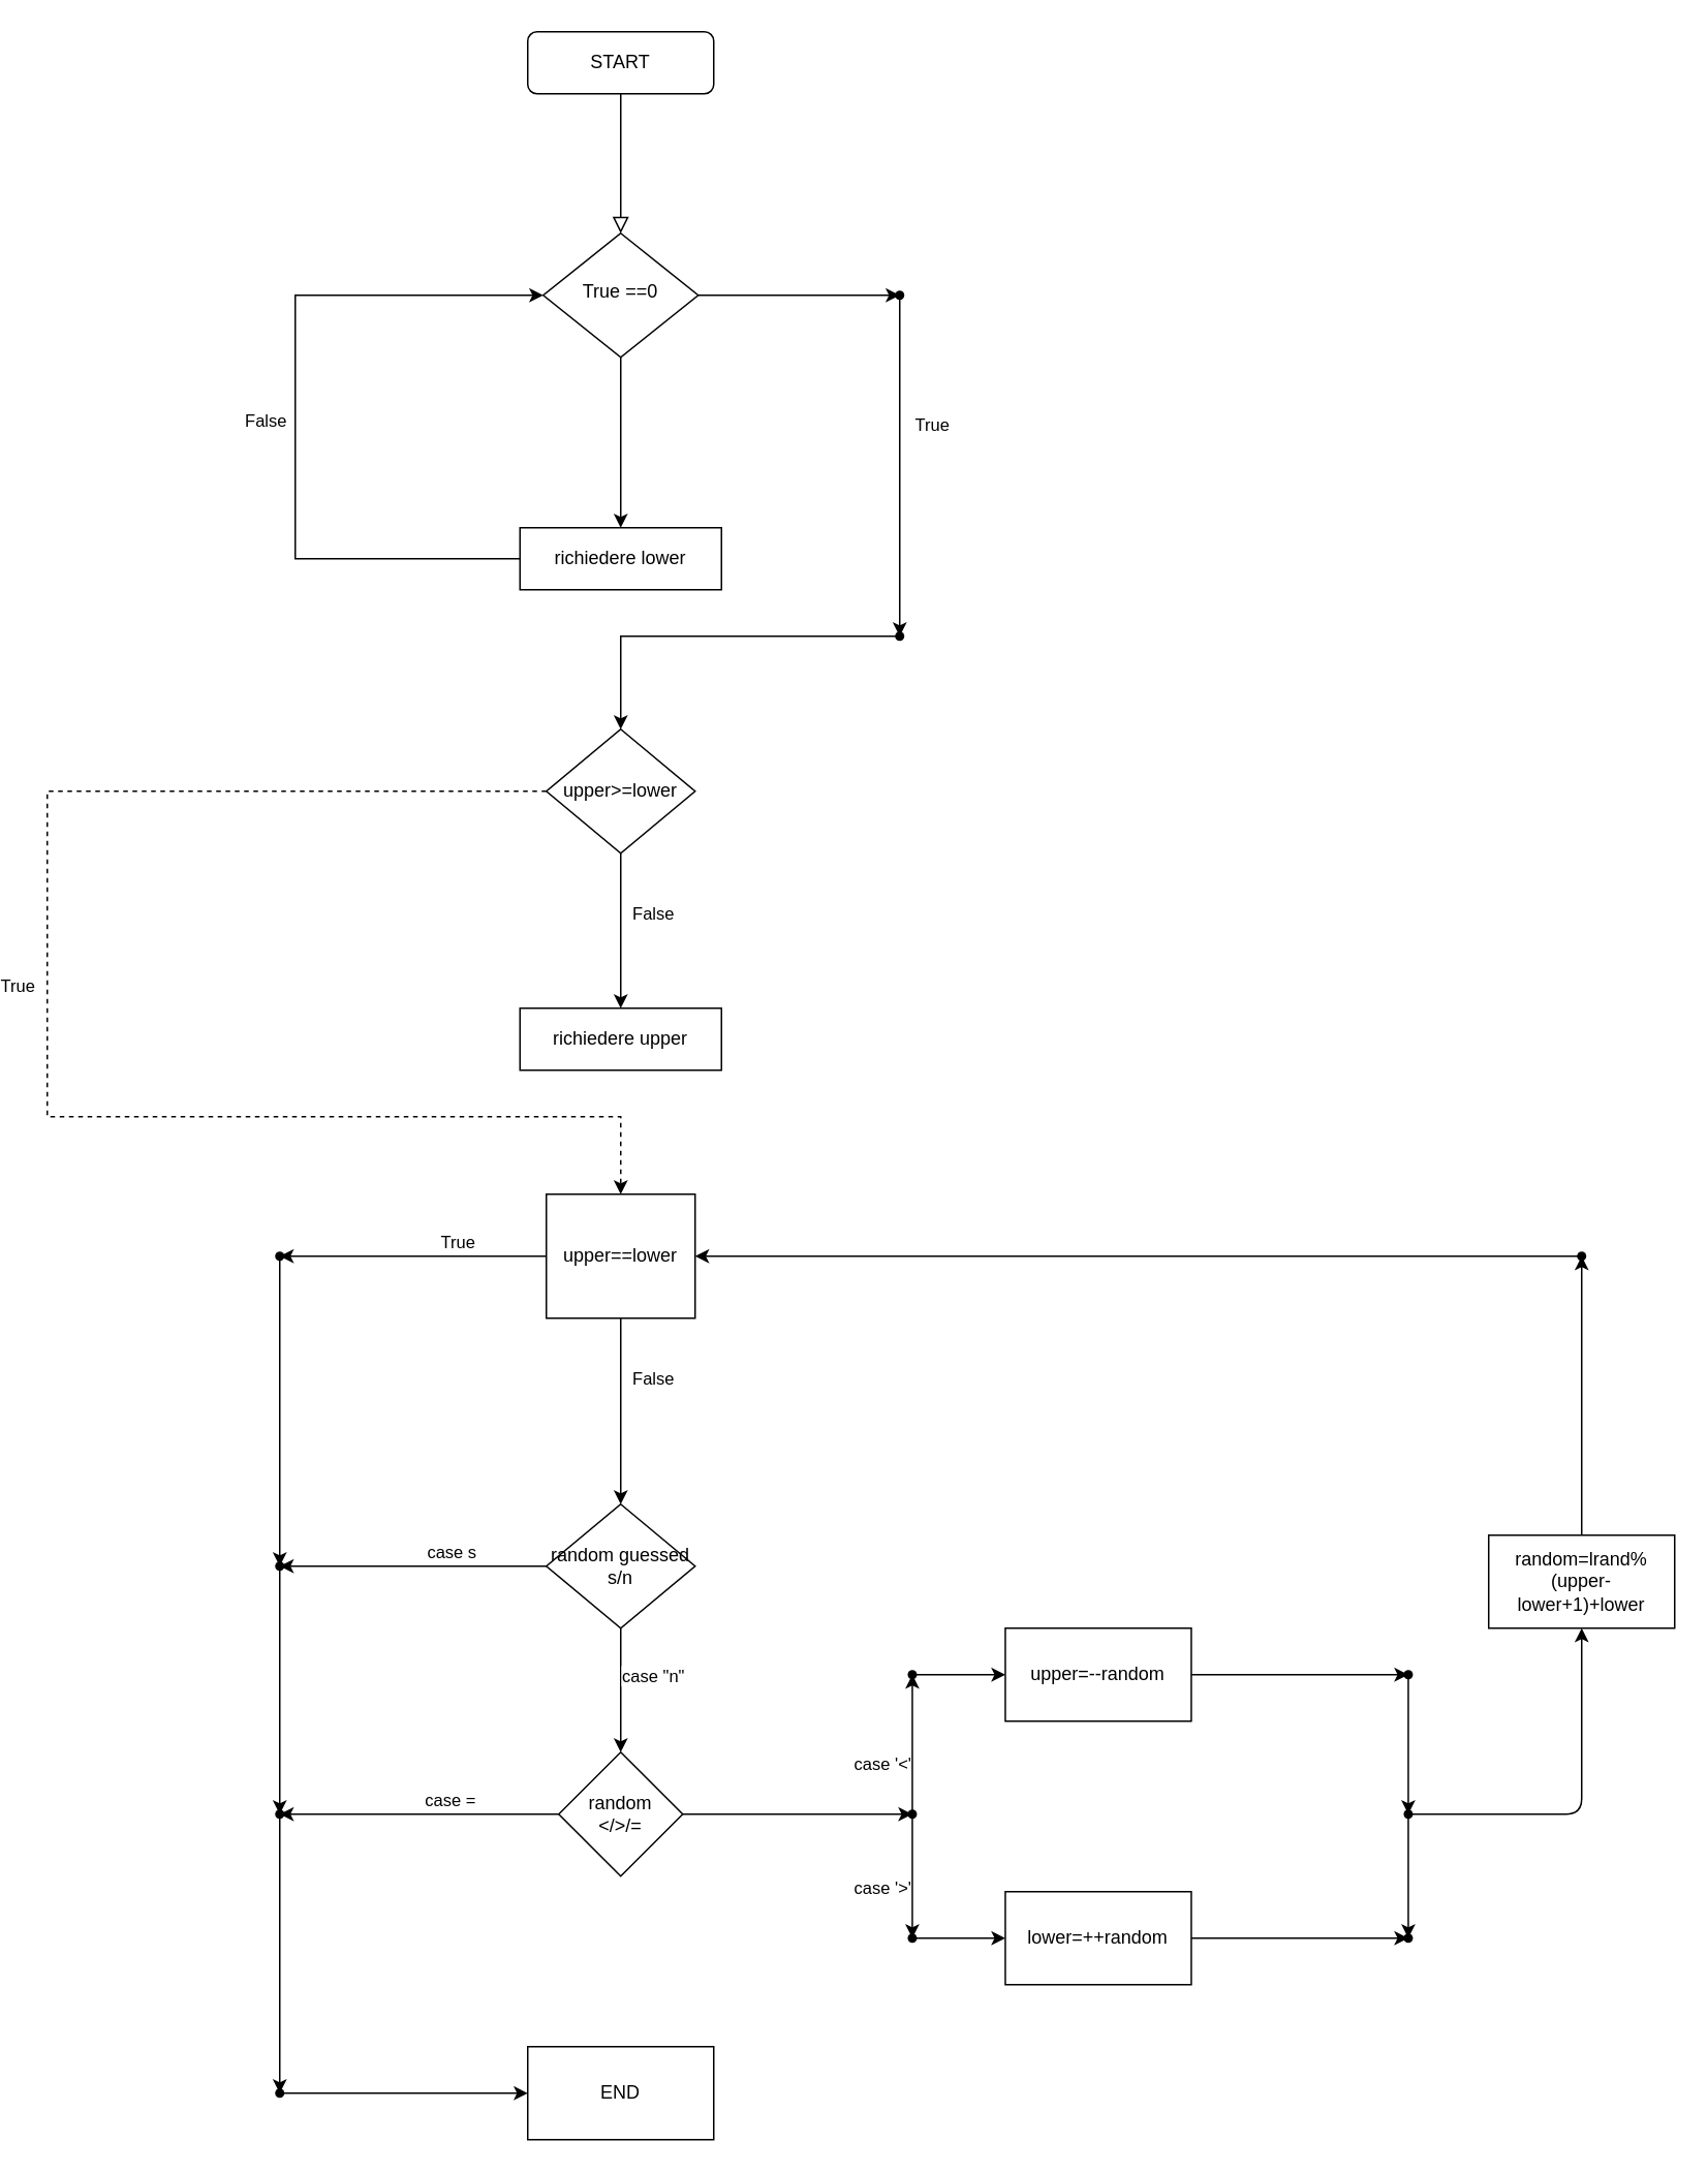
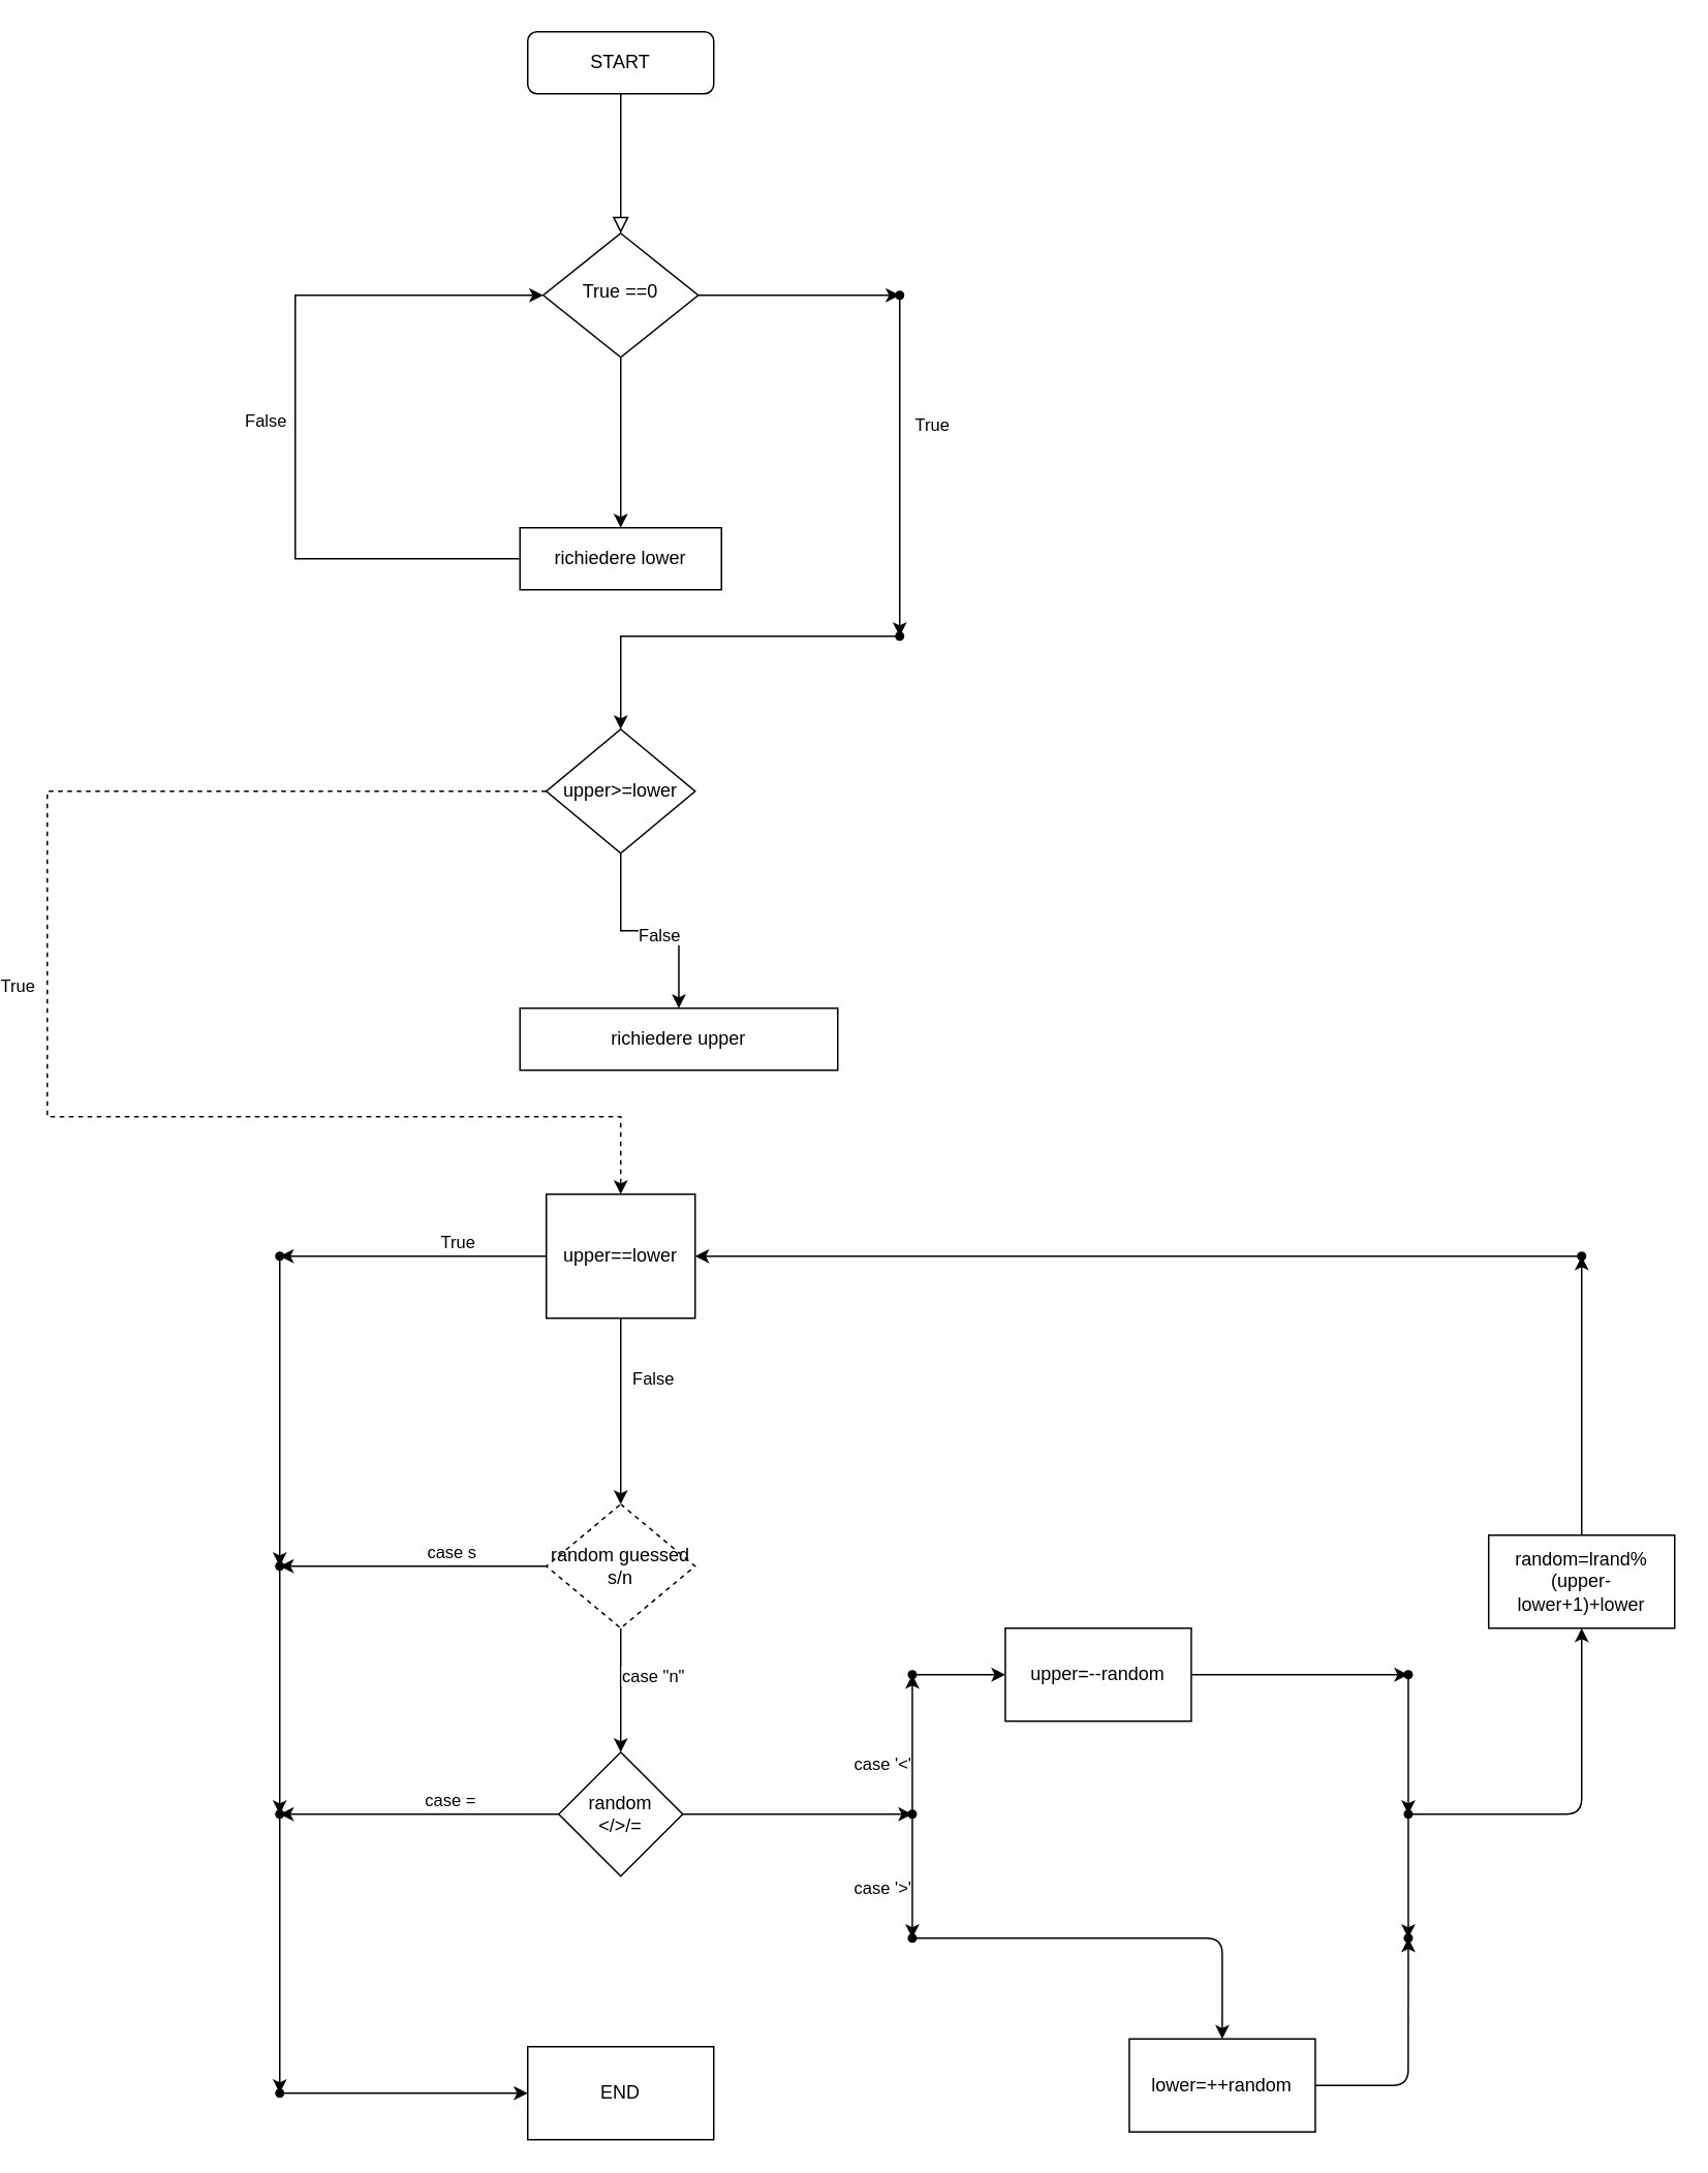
- <mxCell id="19" value="richiedere upper" style="rounded=0;whiteSpace=wrap;html=1;" vertex="1" parent="1"><mxGeometry x="325" y="650" width="130" height="40" as="geometry" /></mxCell>
+ <mxCell id="19" value="richiedere upper" style="rounded=0;whiteSpace=wrap;html=1;" vertex="1" parent="1"><mxGeometry x="325" y="650" width="205" height="40" as="geometry" /></mxCell>
- <mxCell id="30" value="&lt;div&gt;random guessed &lt;br&gt;&lt;/div&gt;&lt;div&gt;s/n&lt;/div&gt;" style="rhombus;whiteSpace=wrap;html=1;" vertex="1" parent="1"><mxGeometry x="342" y="970" width="96" height="80" as="geometry" /></mxCell>
+ <mxCell id="30" value="&lt;div&gt;random guessed &lt;br&gt;&lt;/div&gt;&lt;div&gt;s/n&lt;/div&gt;" style="rhombus;whiteSpace=wrap;html=1;dashed=1;" vertex="1" parent="1"><mxGeometry x="342" y="970" width="96" height="80" as="geometry" /></mxCell>
- <mxCell id="47" value="lower=++random" style="whiteSpace=wrap;html=1;" vertex="1" parent="1"><mxGeometry x="638.14" y="1220" width="120" height="60" as="geometry" /></mxCell>
+ <mxCell id="47" value="lower=++random" style="whiteSpace=wrap;html=1;" vertex="1" parent="1"><mxGeometry x="718.14" y="1315" width="120" height="60" as="geometry" /></mxCell>
